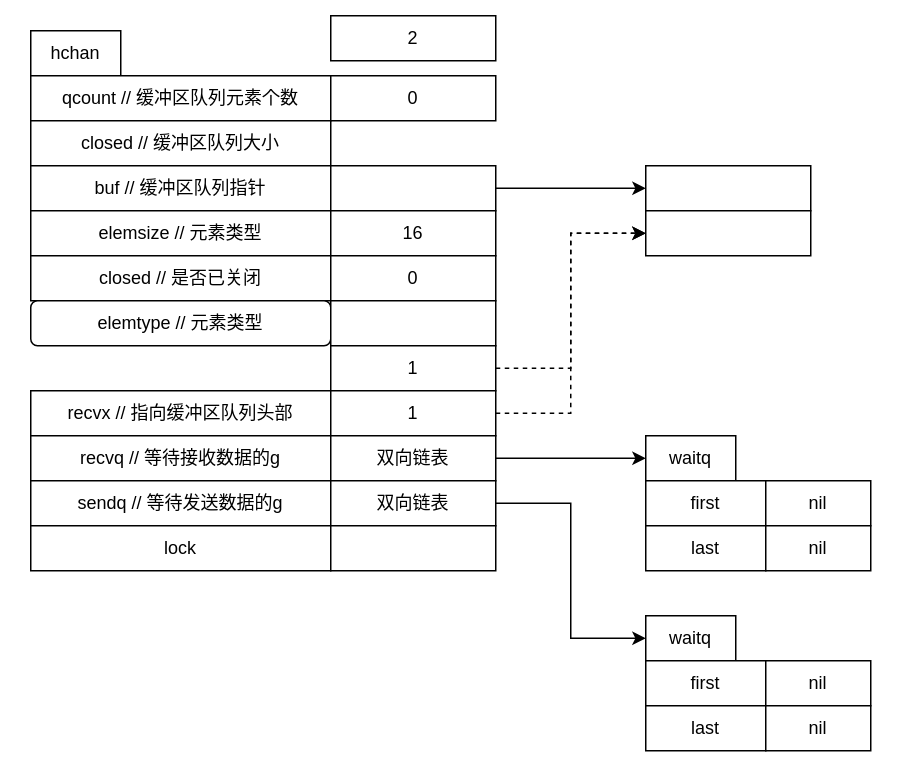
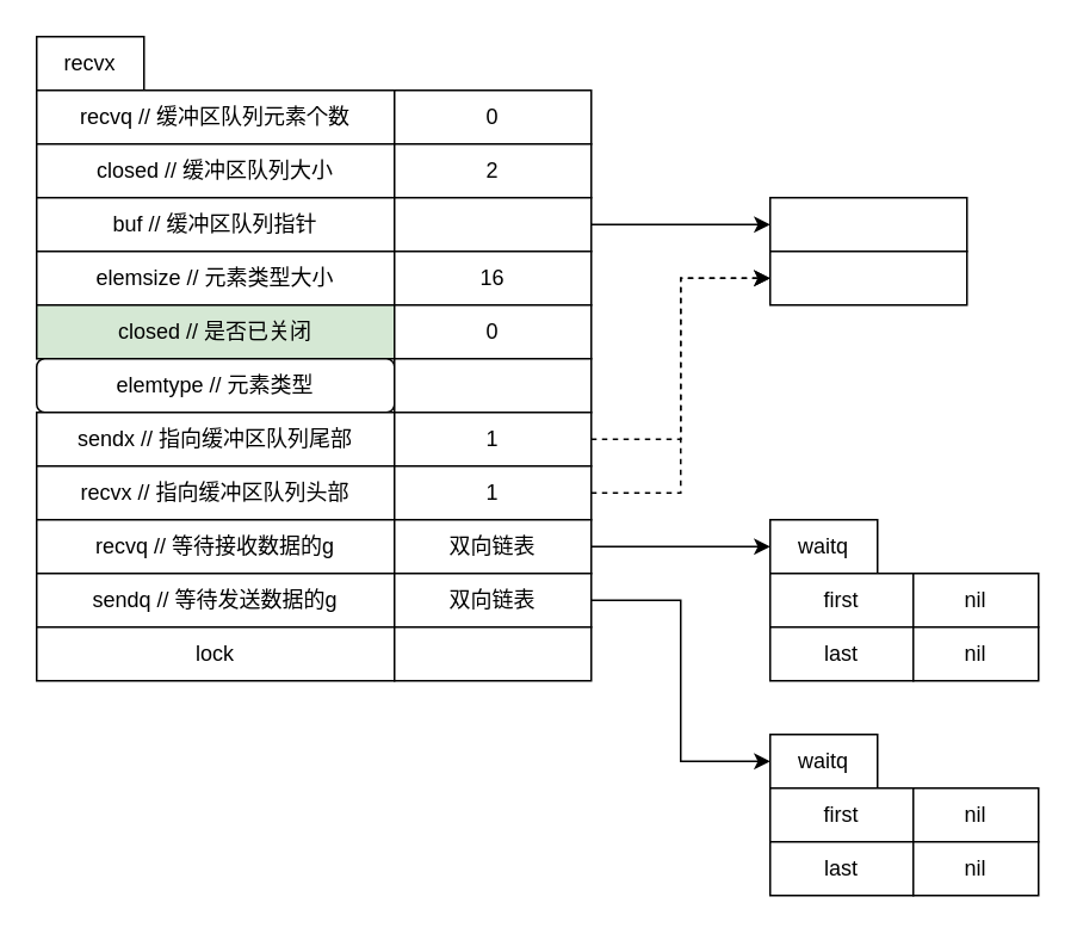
- <mxCell id="15" value="2" style="rounded=0;whiteSpace=wrap;html=1;" vertex="1" parent="1"><mxGeometry x="220" y="10" width="110" height="30" as="geometry" /></mxCell>
+ <mxCell id="15" value="2" style="rounded=0;whiteSpace=wrap;html=1;" vertex="1" parent="1"><mxGeometry x="220" y="80" width="110" height="30" as="geometry" /></mxCell>
- <mxCell id="2" value="hchan" style="rounded=0;whiteSpace=wrap;html=1;" vertex="1" parent="1"><mxGeometry x="20" y="20" width="60" height="30" as="geometry" /></mxCell>
+ <mxCell id="2" value="recvx" style="rounded=0;whiteSpace=wrap;html=1;" vertex="1" parent="1"><mxGeometry x="20" y="20" width="60" height="30" as="geometry" /></mxCell>
- <mxCell id="3" value="qcount // 缓冲区队列元素个数" style="rounded=0;whiteSpace=wrap;html=1;" vertex="1" parent="1"><mxGeometry x="20" y="50" width="200" height="30" as="geometry" /></mxCell>
+ <mxCell id="3" value="recvq // 缓冲区队列元素个数" style="rounded=0;whiteSpace=wrap;html=1;" vertex="1" parent="1"><mxGeometry x="20" y="50" width="200" height="30" as="geometry" /></mxCell>
- <mxCell id="6" value="elemsize // 元素类型" style="rounded=0;whiteSpace=wrap;html=1;" vertex="1" parent="1"><mxGeometry x="20" y="140" width="200" height="30" as="geometry" /></mxCell>
+ <mxCell id="6" value="elemsize // 元素类型大小" style="rounded=0;whiteSpace=wrap;html=1;" vertex="1" parent="1"><mxGeometry x="20" y="140" width="200" height="30" as="geometry" /></mxCell>
- <mxCell id="7" value="closed // 是否已关闭" style="rounded=0;whiteSpace=wrap;html=1;" vertex="1" parent="1"><mxGeometry x="20" y="170" width="200" height="30" as="geometry" /></mxCell>
+ <mxCell id="7" value="closed // 是否已关闭" style="rounded=0;whiteSpace=wrap;html=1;fillColor=#d5e8d4;" vertex="1" parent="1"><mxGeometry x="20" y="170" width="200" height="30" as="geometry" /></mxCell>
+ <mxCell id="9" value="sendx // 指向缓冲区队列尾部" style="rounded=0;whiteSpace=wrap;html=1;" vertex="1" parent="1"><mxGeometry x="20" y="230" width="200" height="30" as="geometry" /></mxCell>
